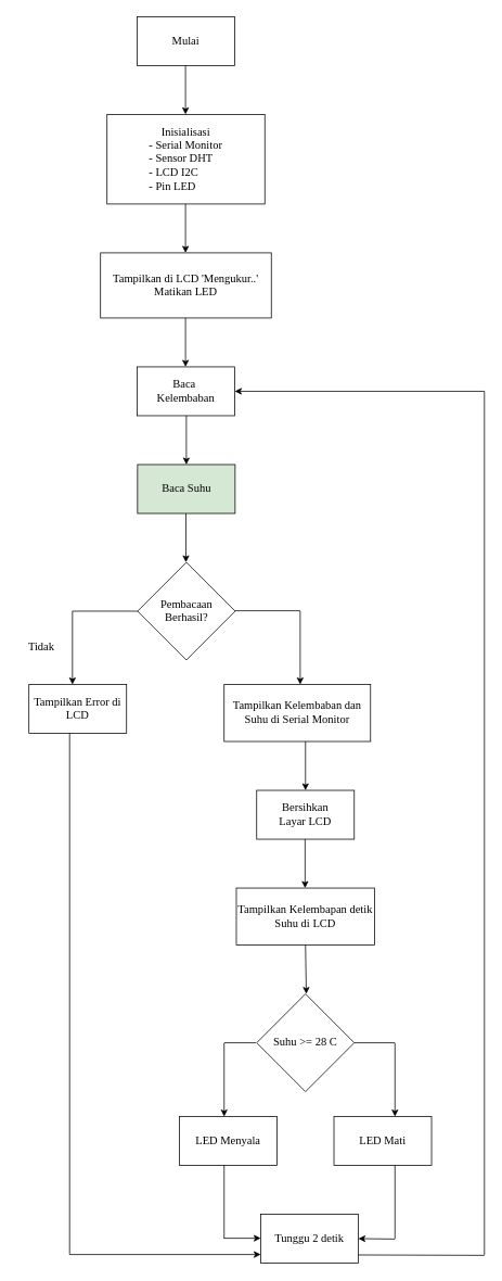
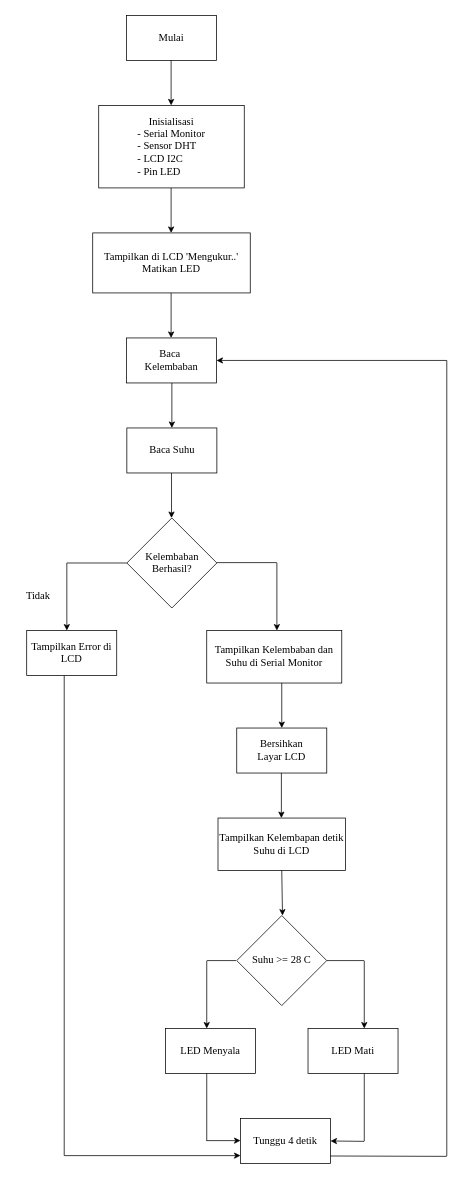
- <mxCell id="7" value="&lt;font face=&quot;Comic Sans MS&quot;&gt;&lt;span style=&quot;font-size: 14px;&quot;&gt;Baca Suhu&lt;/span&gt;&lt;/font&gt;" style="rounded=0;whiteSpace=wrap;html=1;fillColor=#d5e8d4;" vertex="1" parent="1"><mxGeometry x="168.5" y="570" width="120" height="60" as="geometry" /></mxCell>
+ <mxCell id="7" value="&lt;font face=&quot;Comic Sans MS&quot;&gt;&lt;span style=&quot;font-size: 14px;&quot;&gt;Baca Suhu&lt;/span&gt;&lt;/font&gt;" style="rounded=0;whiteSpace=wrap;html=1;" vertex="1" parent="1"><mxGeometry x="168.5" y="570" width="120" height="60" as="geometry" /></mxCell>
- <mxCell id="9" value="&lt;font style=&quot;font-size: 14px;&quot; face=&quot;Comic Sans MS&quot;&gt;Pembacaan Berhasil?&lt;/font&gt;" style="rhombus;whiteSpace=wrap;html=1;" vertex="1" parent="1"><mxGeometry x="168.5" y="690" width="120" height="120" as="geometry" /></mxCell>
+ <mxCell id="9" value="&lt;font style=&quot;font-size: 14px;&quot; face=&quot;Comic Sans MS&quot;&gt;Kelembaban Berhasil?&lt;/font&gt;" style="rhombus;whiteSpace=wrap;html=1;" vertex="1" parent="1"><mxGeometry x="168.5" y="690" width="120" height="120" as="geometry" /></mxCell>
- <mxCell id="30" value="&lt;font face=&quot;Comic Sans MS&quot;&gt;&lt;span style=&quot;font-size: 14px;&quot;&gt;Tunggu 2 detik&lt;/span&gt;&lt;/font&gt;" style="rounded=0;whiteSpace=wrap;html=1;" vertex="1" parent="1"><mxGeometry x="320" y="1490.5" width="120" height="60" as="geometry" /></mxCell>
+ <mxCell id="30" value="&lt;font face=&quot;Comic Sans MS&quot;&gt;&lt;span style=&quot;font-size: 14px;&quot;&gt;Tunggu 4 detik&lt;/span&gt;&lt;/font&gt;" style="rounded=0;whiteSpace=wrap;html=1;" vertex="1" parent="1"><mxGeometry x="320" y="1490.5" width="120" height="60" as="geometry" /></mxCell>
